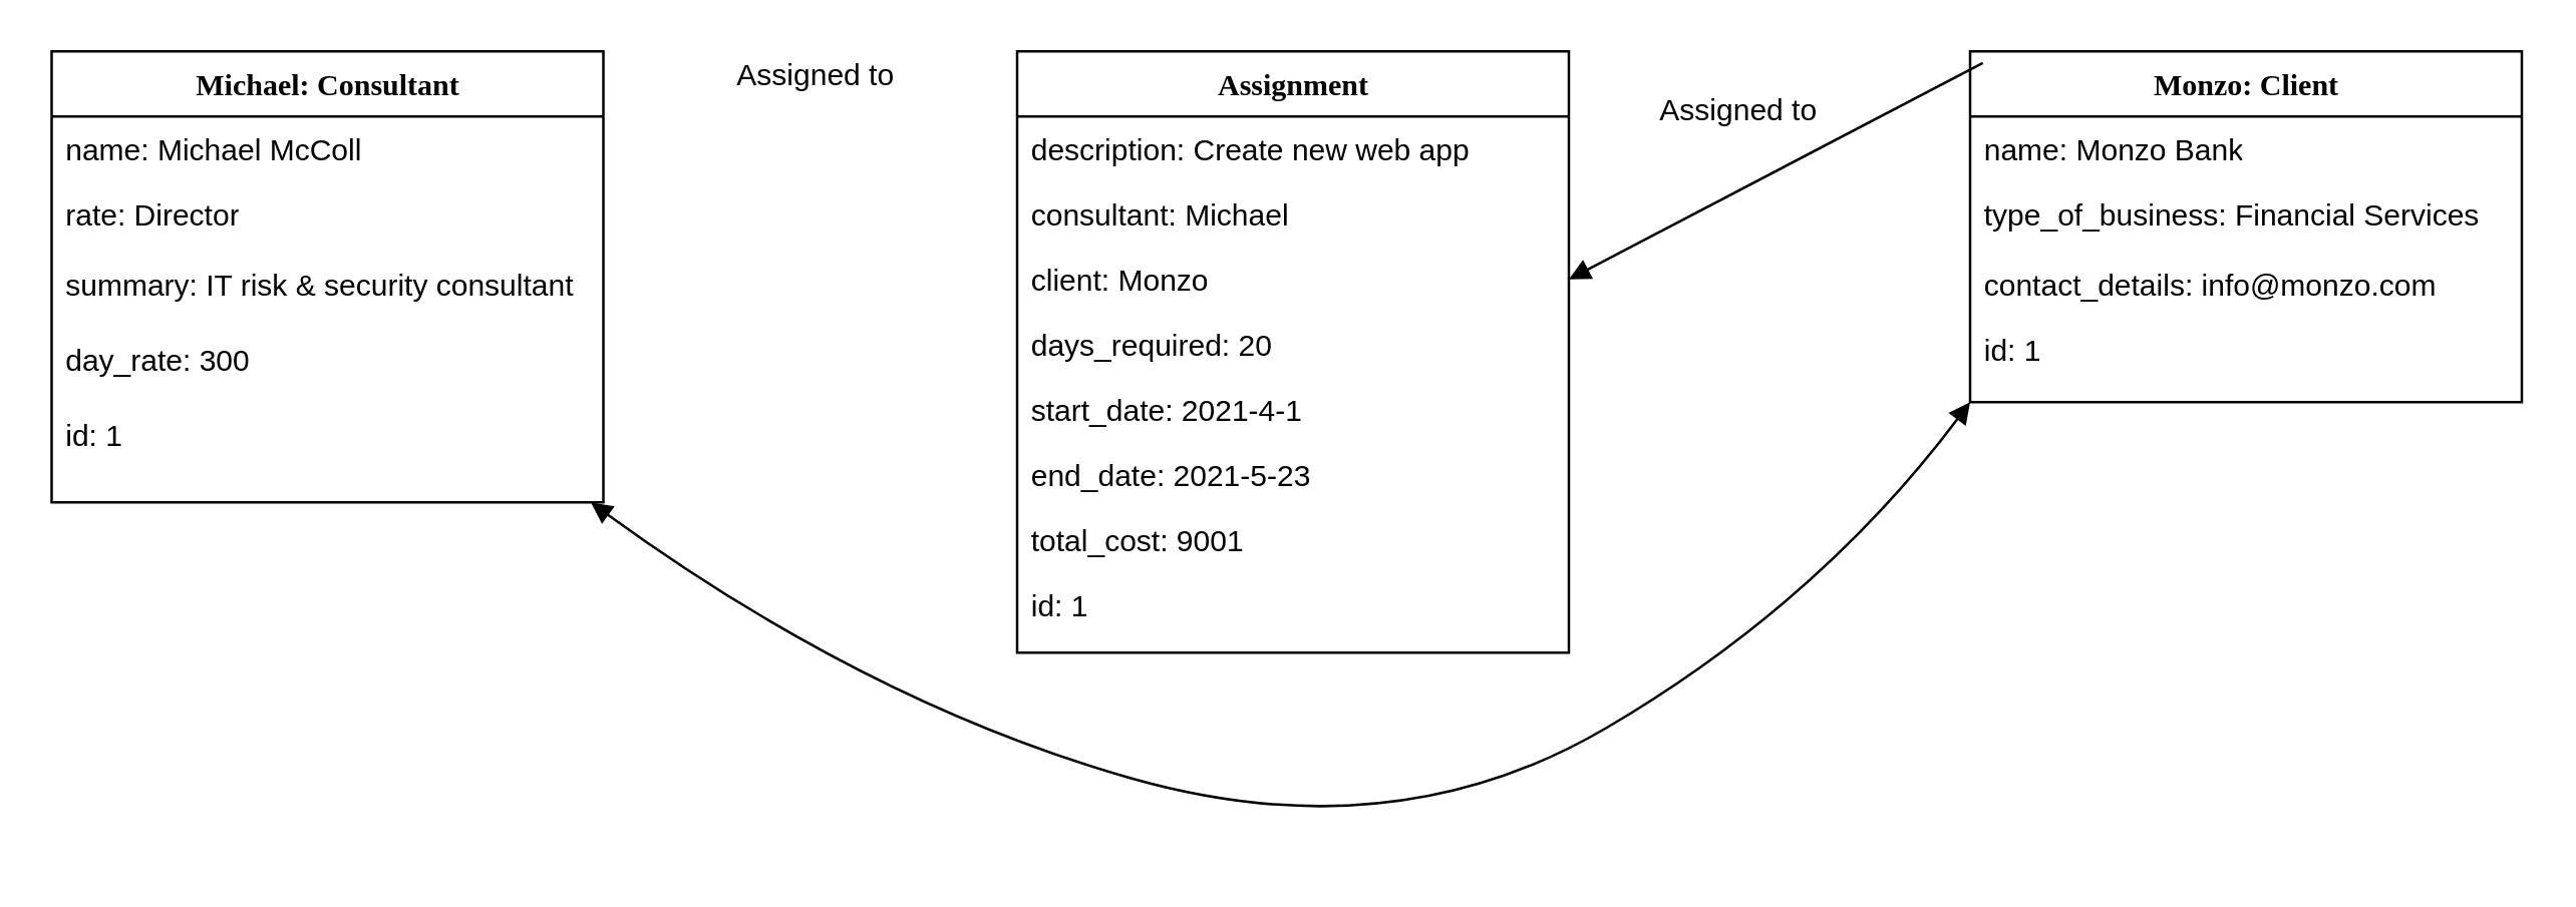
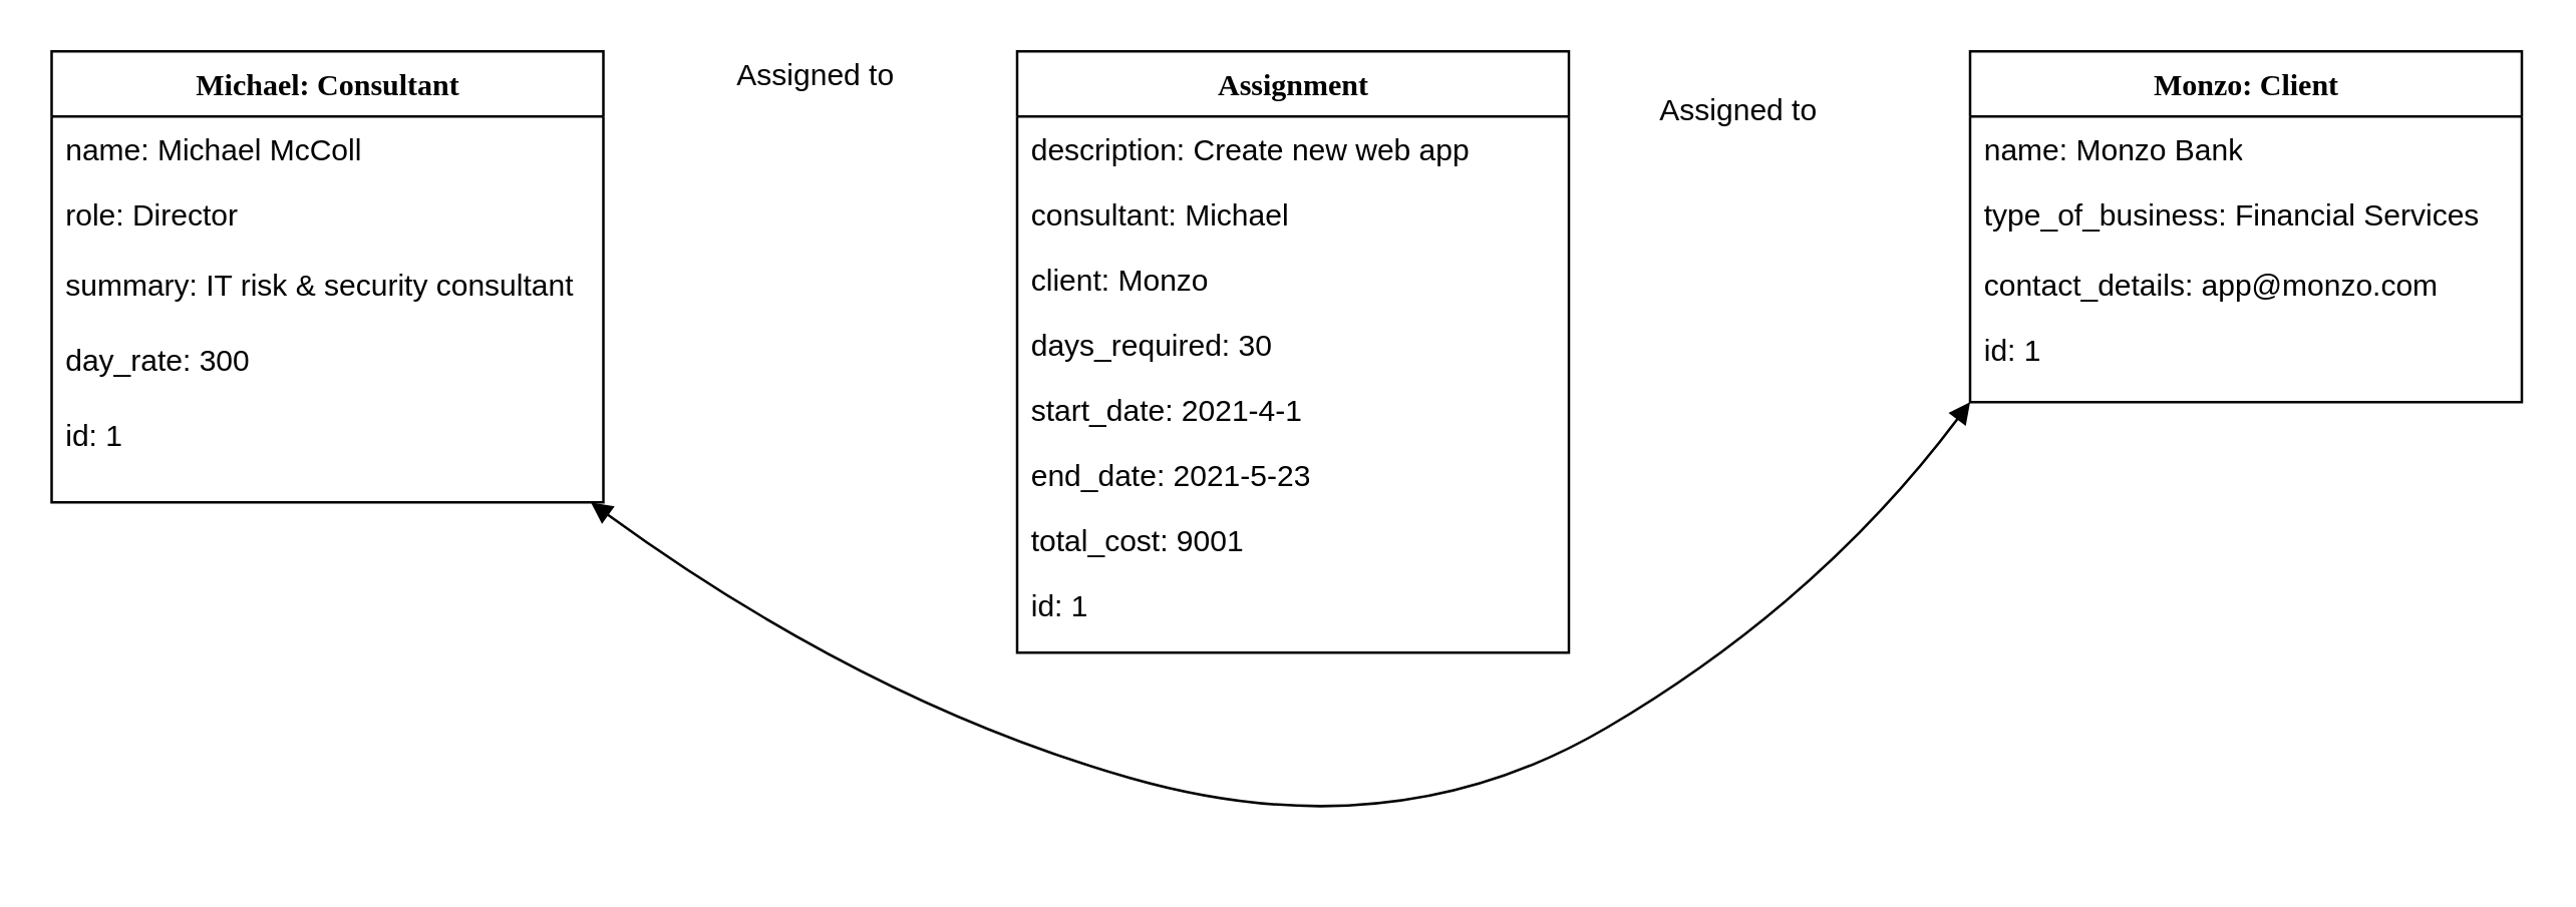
- <mxCell id="22" value="" style="endArrow=block;html=1;entryX=1;entryY=0.5;entryDx=0;entryDy=0;exitX=0.023;exitY=0.033;exitDx=0;exitDy=0;exitPerimeter=0;endFill=1;" edge="1" parent="1" source="2" target="16"><mxGeometry width="50" height="50" relative="1" as="geometry"><mxPoint x="250" y="302.07" as="sourcePoint" /><mxPoint x="425" y="404" as="targetPoint" /></mxGeometry></mxCell>
- <mxCell id="9" value="rate: Director" style="text;html=1;strokeColor=none;fillColor=none;align=left;verticalAlign=top;spacingLeft=4;spacingRight=4;whiteSpace=wrap;overflow=hidden;rotatable=0;points=[[0,0.5],[1,0.5]];portConstraint=eastwest;" vertex="1" parent="7"><mxGeometry y="52" width="220" height="28" as="geometry" /></mxCell>
+ <mxCell id="9" value="role: Director" style="text;html=1;strokeColor=none;fillColor=none;align=left;verticalAlign=top;spacingLeft=4;spacingRight=4;whiteSpace=wrap;overflow=hidden;rotatable=0;points=[[0,0.5],[1,0.5]];portConstraint=eastwest;" vertex="1" parent="7"><mxGeometry y="52" width="220" height="28" as="geometry" /></mxCell>
- <mxCell id="5" value="contact_details: info@monzo.com" style="text;html=1;strokeColor=none;fillColor=none;align=left;verticalAlign=top;spacingLeft=4;spacingRight=4;whiteSpace=wrap;overflow=hidden;rotatable=0;points=[[0,0.5],[1,0.5]];portConstraint=eastwest;" vertex="1" parent="2"><mxGeometry y="80" width="220" height="26" as="geometry" /></mxCell>
+ <mxCell id="5" value="contact_details: app@monzo.com" style="text;html=1;strokeColor=none;fillColor=none;align=left;verticalAlign=top;spacingLeft=4;spacingRight=4;whiteSpace=wrap;overflow=hidden;rotatable=0;points=[[0,0.5],[1,0.5]];portConstraint=eastwest;" vertex="1" parent="2"><mxGeometry y="80" width="220" height="26" as="geometry" /></mxCell>
- <mxCell id="17" value="days_required: 20" style="text;html=1;strokeColor=none;fillColor=none;align=left;verticalAlign=top;spacingLeft=4;spacingRight=4;whiteSpace=wrap;overflow=hidden;rotatable=0;points=[[0,0.5],[1,0.5]];portConstraint=eastwest;" vertex="1" parent="13"><mxGeometry y="104" width="220" height="26" as="geometry" /></mxCell>
+ <mxCell id="17" value="days_required: 30" style="text;html=1;strokeColor=none;fillColor=none;align=left;verticalAlign=top;spacingLeft=4;spacingRight=4;whiteSpace=wrap;overflow=hidden;rotatable=0;points=[[0,0.5],[1,0.5]];portConstraint=eastwest;" vertex="1" parent="13"><mxGeometry y="104" width="220" height="26" as="geometry" /></mxCell>
